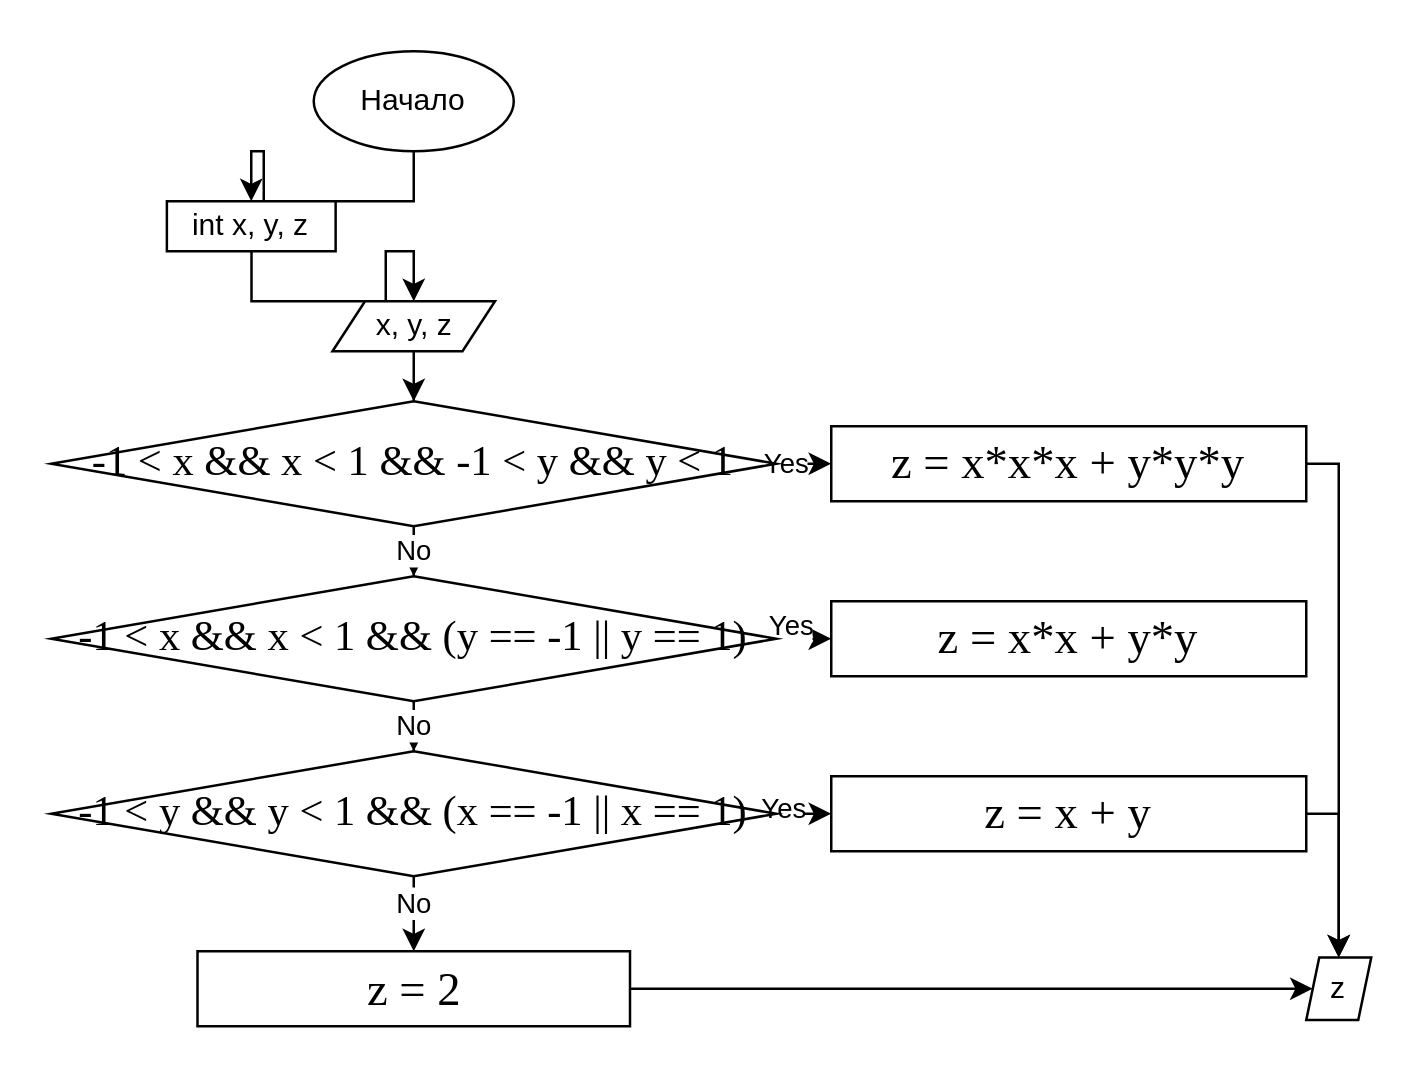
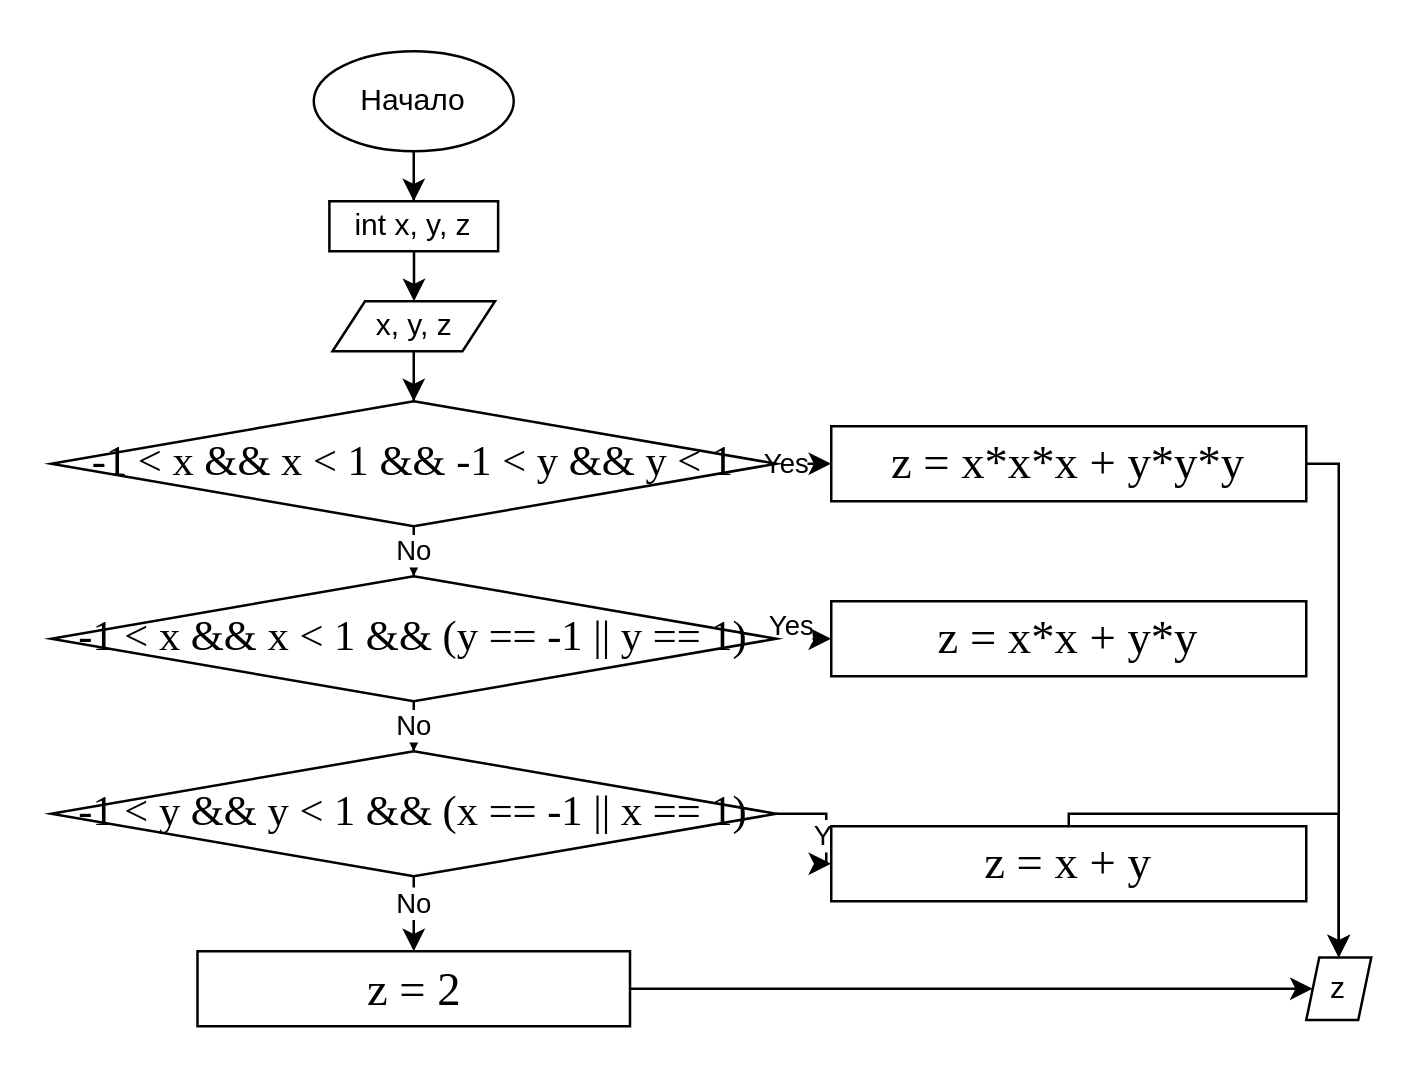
- <mxCell id="23" value="int x, y, z" style="rounded=0;whiteSpace=wrap;html=1;" vertex="1" parent="1"><mxGeometry x="66.25" y="80" width="67.5" height="20" as="geometry" /></mxCell>
+ <mxCell id="23" value="int x, y, z" style="rounded=0;whiteSpace=wrap;html=1;" vertex="1" parent="1"><mxGeometry x="131.25" y="80" width="67.5" height="20" as="geometry" /></mxCell>
- <mxCell id="20" value="&lt;span lang=&quot;PL&quot; style=&quot;font-size: 14pt ; font-family: &amp;#34;times new roman&amp;#34; , serif&quot;&gt;z = x + y&lt;/span&gt;&lt;span style=&quot;font-size: medium&quot;&gt;&lt;/span&gt;" style="rounded=0;whiteSpace=wrap;html=1;fontFamily=Helvetica;fontSize=12;fontColor=#000000;align=center;strokeColor=#000000;fillColor=#ffffff;" vertex="1" parent="1"><mxGeometry x="332" y="310" width="190" height="30" as="geometry" /></mxCell>
+ <mxCell id="20" value="&lt;span lang=&quot;PL&quot; style=&quot;font-size: 14pt ; font-family: &amp;#34;times new roman&amp;#34; , serif&quot;&gt;z = x + y&lt;/span&gt;&lt;span style=&quot;font-size: medium&quot;&gt;&lt;/span&gt;" style="rounded=0;whiteSpace=wrap;html=1;fontFamily=Helvetica;fontSize=12;fontColor=#000000;align=center;strokeColor=#000000;fillColor=#ffffff;" vertex="1" parent="1"><mxGeometry x="332" y="330" width="190" height="30" as="geometry" /></mxCell>
